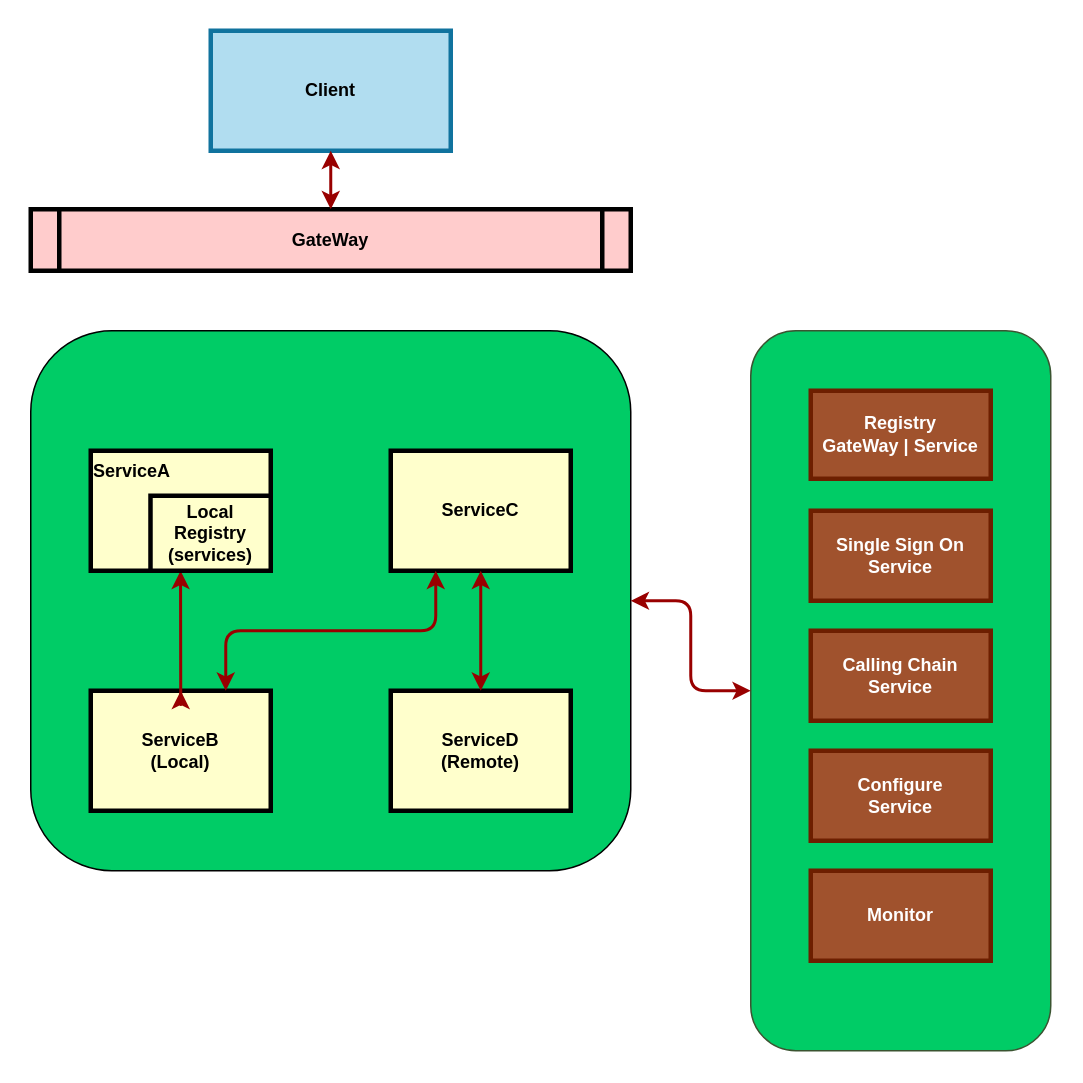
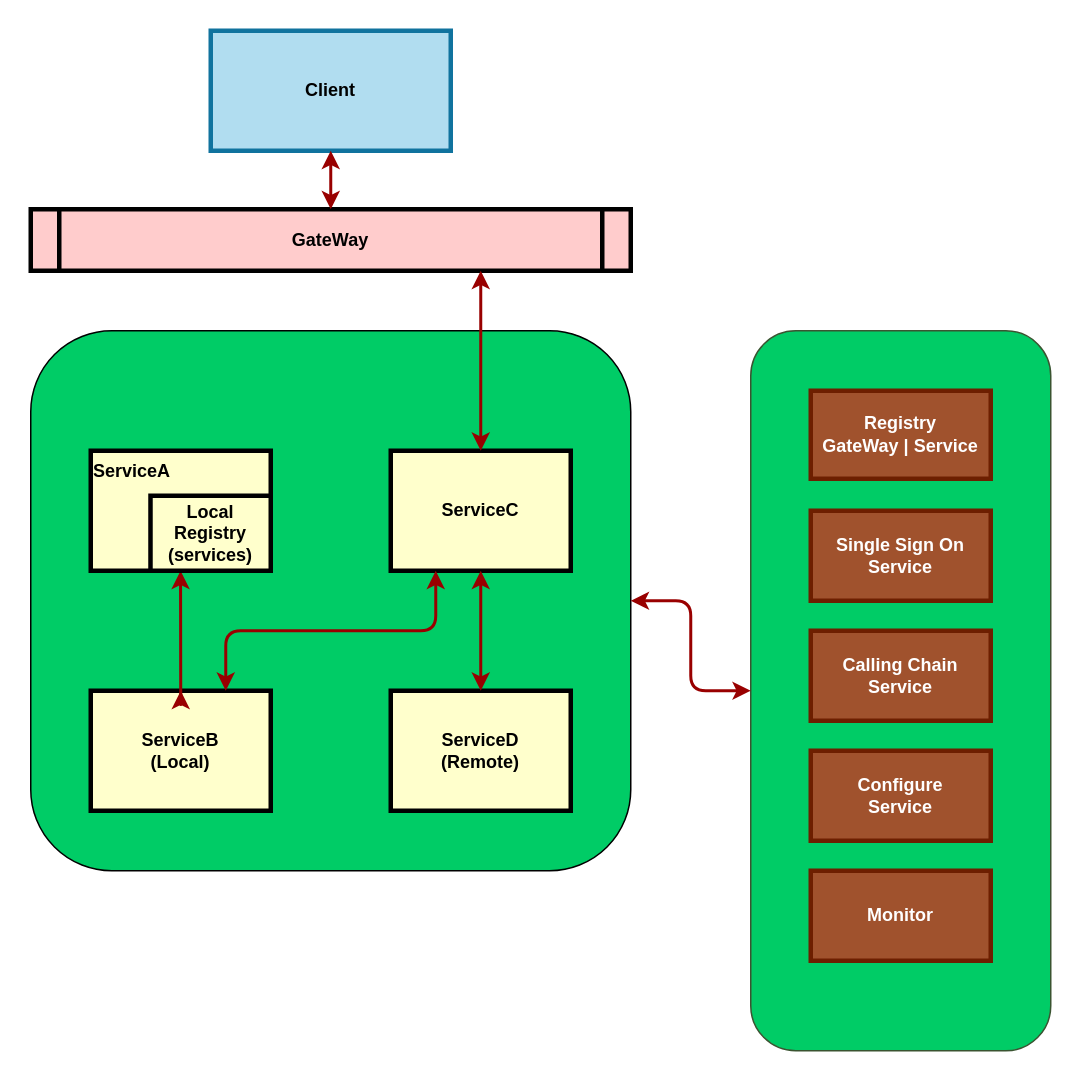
+ <mxCell id="9" value="" style="edgeStyle=orthogonalEdgeStyle;elbow=horizontal;strokeColor=#990000;strokeWidth=2;exitX=0.5;exitY=0;exitDx=0;exitDy=0;startArrow=classic;startFill=1;entryX=0.75;entryY=1;entryDx=0;entryDy=0;" parent="1" source="8" target="4" edge="1"><mxGeometry width="100" height="100" relative="1" as="geometry"><mxPoint x="130" y="241" as="sourcePoint" /><mxPoint x="300" y="250" as="targetPoint" /></mxGeometry></mxCell>
